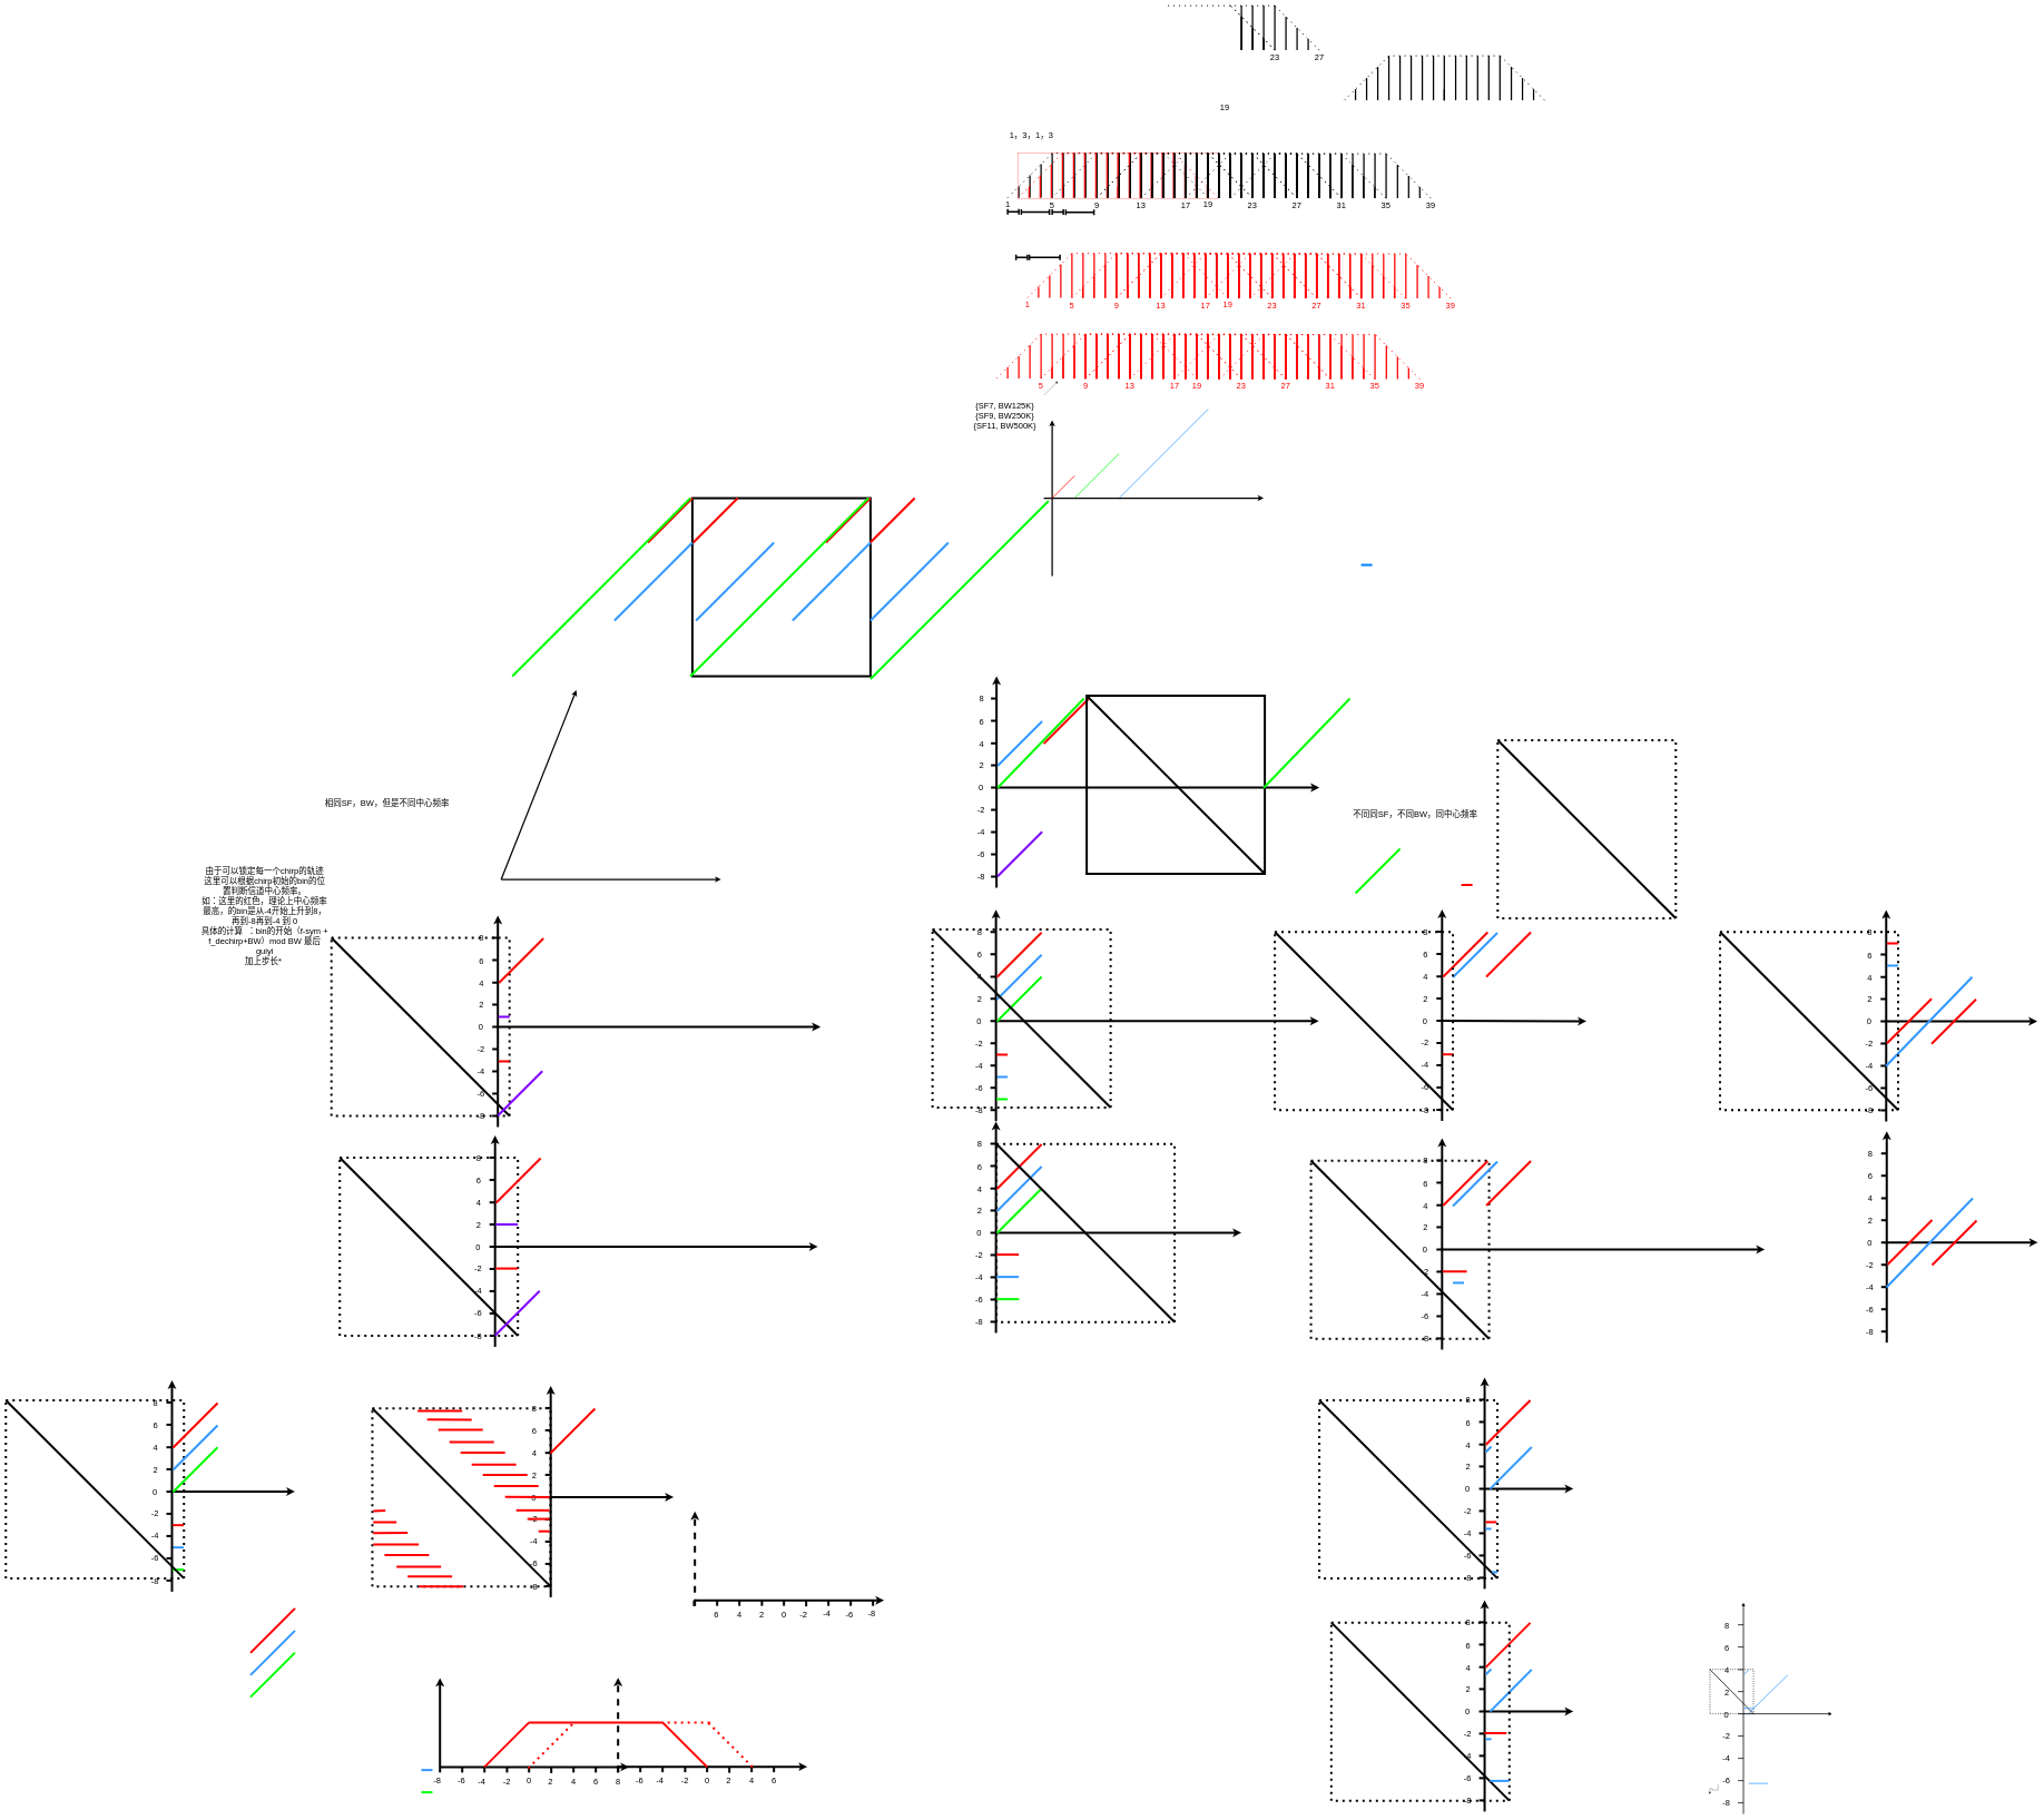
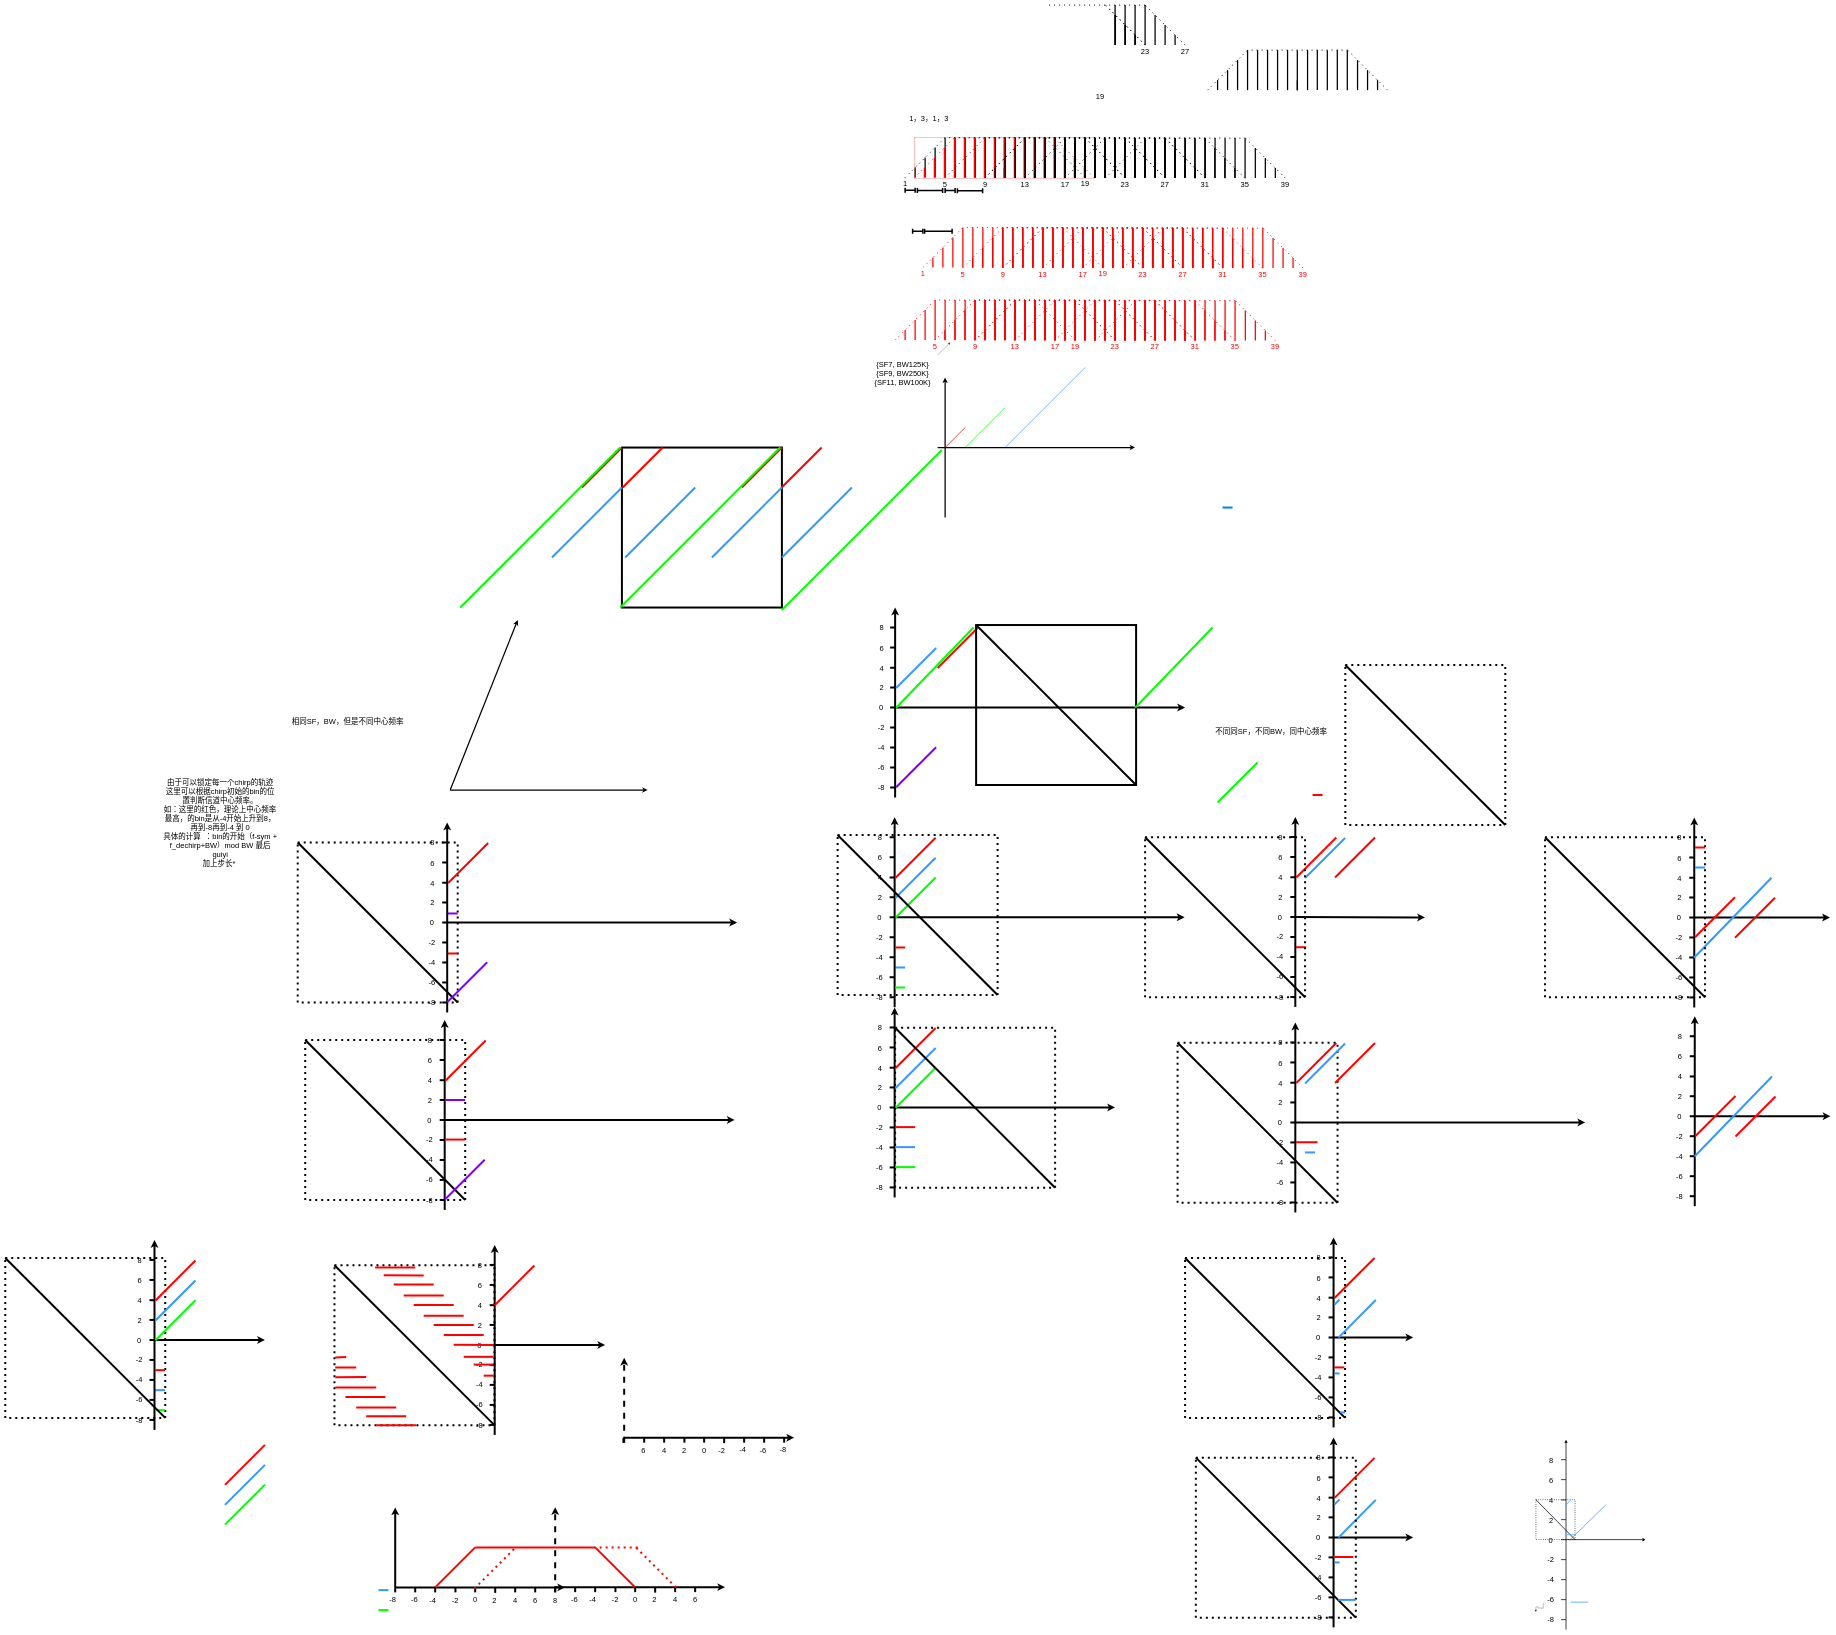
- <mxCell id="645" value="&lt;font style=&quot;font-size: 30px;&quot;&gt;1，3，1，3&lt;/font&gt;" style="text;strokeColor=none;align=center;fillColor=none;html=1;verticalAlign=middle;whiteSpace=wrap;rounded=0;" parent="1" vertex="1"><mxGeometry x="3620" y="470" width="170" height="30" as="geometry" /></mxCell>
+ <mxCell id="645" value="&lt;font style=&quot;font-size: 30px;&quot;&gt;1，3，1，3&lt;/font&gt;" style="text;strokeColor=none;align=center;fillColor=none;html=1;verticalAlign=middle;whiteSpace=wrap;rounded=0;" parent="1" vertex="1"><mxGeometry x="3630" y="460" width="170" height="30" as="geometry" /></mxCell>
- <mxCell id="647" value="&lt;span style=&quot;font-size: 30px;&quot;&gt;{SF7, BW125K}&lt;br&gt;{SF9, BW250K}&lt;br&gt;{SF11, BW500K}&lt;/span&gt;" style="text;strokeColor=none;align=center;fillColor=none;html=1;verticalAlign=middle;whiteSpace=wrap;rounded=0;" parent="1" vertex="1"><mxGeometry x="3480" y="1420" width="260" height="150" as="geometry" /></mxCell>
+ <mxCell id="647" value="&lt;span style=&quot;font-size: 30px;&quot;&gt;{SF7, BW125K}&lt;br&gt;{SF9, BW250K}&lt;br&gt;{SF11, BW100K}&lt;/span&gt;" style="text;strokeColor=none;align=center;fillColor=none;html=1;verticalAlign=middle;whiteSpace=wrap;rounded=0;" parent="1" vertex="1"><mxGeometry x="3480" y="1420" width="260" height="150" as="geometry" /></mxCell>
- <mxCell id="736" value="&lt;span style=&quot;font-size: 30px;&quot;&gt;由于可以锁定每一个chirp的轨迹&lt;br&gt;这里可以根据chirp初始的bin的位置判断信道中心频率。&lt;br&gt;如：这里的红色，理论上中心频率最高，的bin是从-4开始上升到8，再到-8再到-4 到 0&lt;br&gt;具体的计算&amp;nbsp; ：bin的开始（f-sym + f_dechirp+BW）mod BW 最后guiyi&lt;br&gt;加上步长*&amp;nbsp;&lt;br&gt;&lt;/span&gt;" style="text;strokeColor=none;align=center;fillColor=none;html=1;verticalAlign=middle;whiteSpace=wrap;rounded=0;" parent="1" vertex="1"><mxGeometry x="720" y="2960" width="460" height="660" as="geometry" /></mxCell>
+ <mxCell id="736" value="&lt;span style=&quot;font-size: 30px;&quot;&gt;由于可以锁定每一个chirp的轨迹&lt;br&gt;这里可以根据chirp初始的bin的位置判断信道中心频率。&lt;br&gt;如：这里的红色，理论上中心频率最高，的bin是从-4开始上升到8，再到-8再到-4 到 0&lt;br&gt;具体的计算&amp;nbsp; ：bin的开始（f-sym + f_dechirp+BW）mod BW 最后guiyi&lt;br&gt;加上步长*&amp;nbsp;&lt;br&gt;&lt;/span&gt;" style="text;strokeColor=none;align=center;fillColor=none;html=1;verticalAlign=middle;whiteSpace=wrap;rounded=0;" parent="1" vertex="1"><mxGeometry x="650" y="2960" width="460" height="660" as="geometry" /></mxCell>
